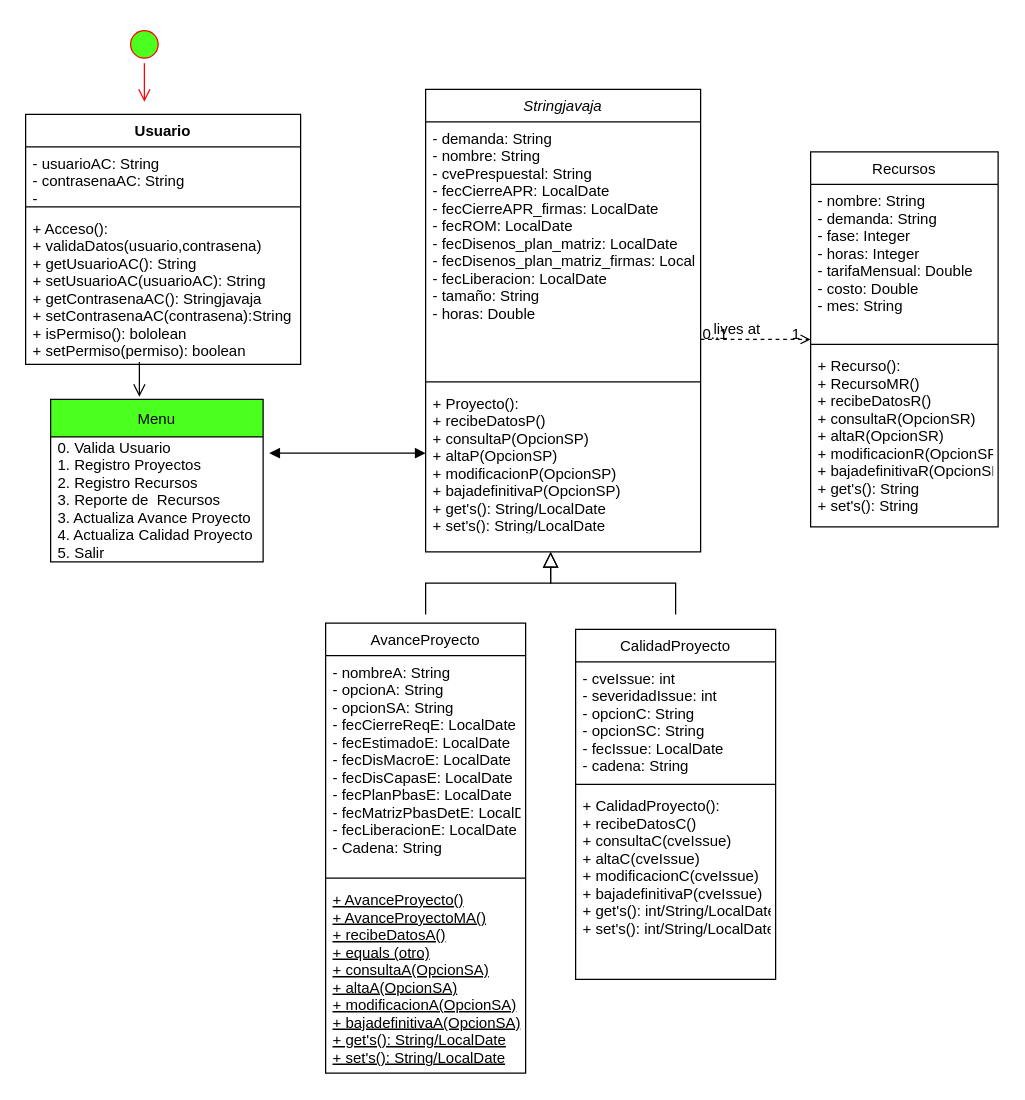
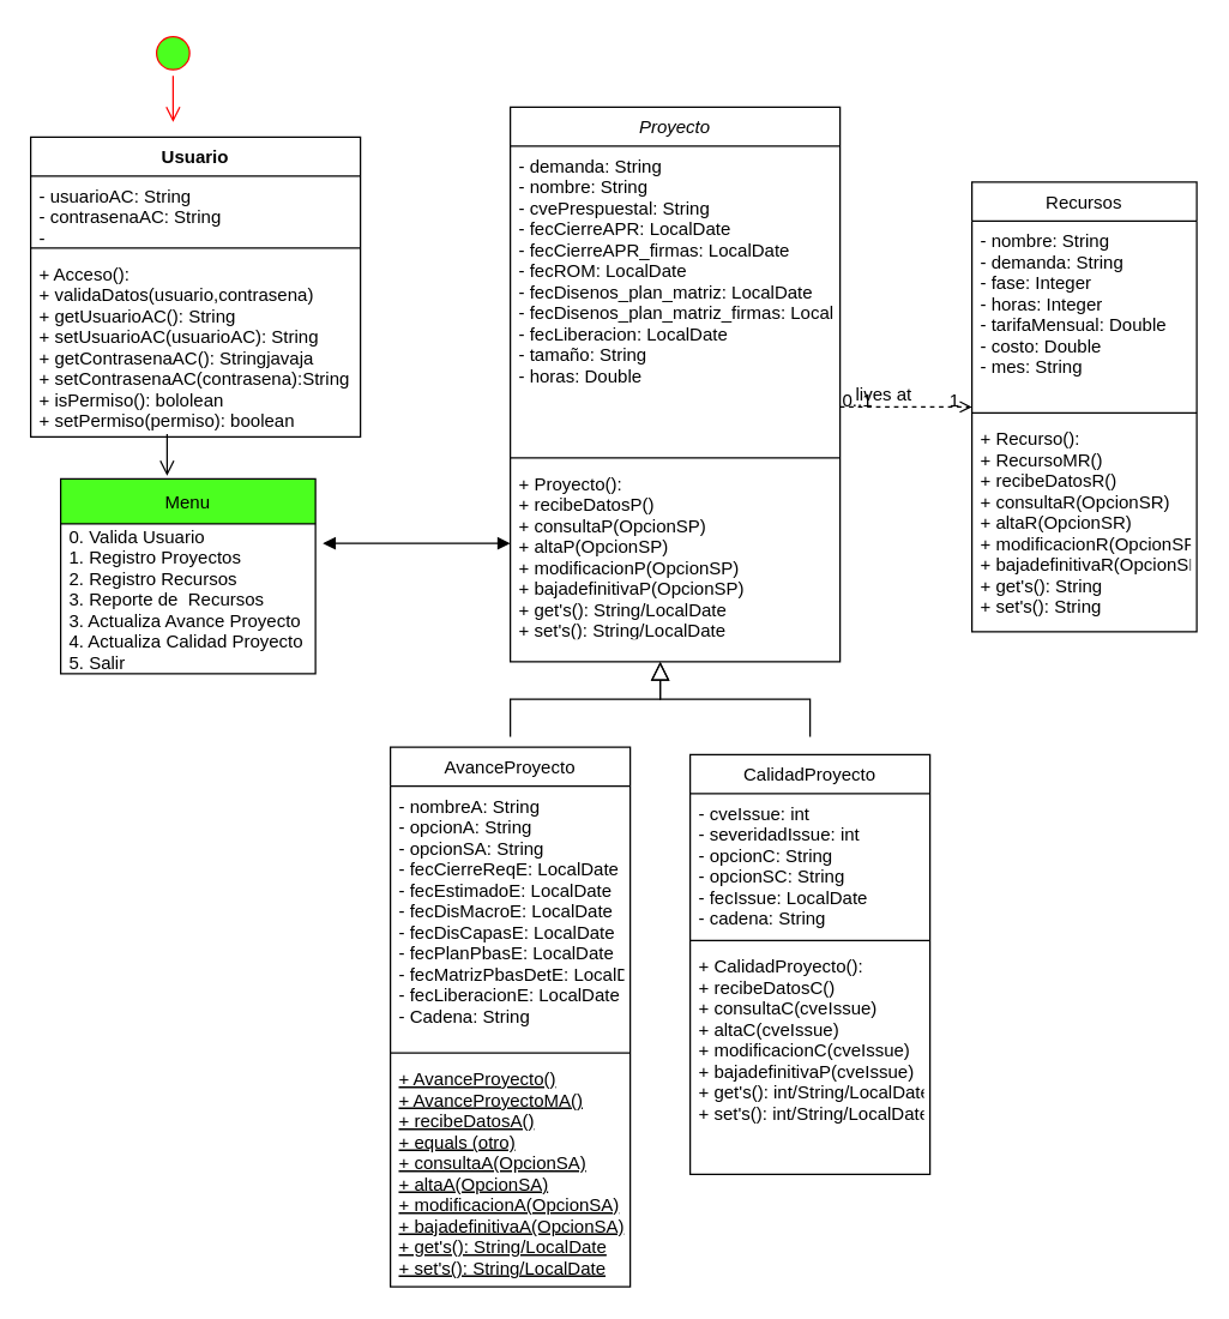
- <mxCell id="2" value="Stringjavaja" style="swimlane;fontStyle=2;align=center;verticalAlign=top;childLayout=stackLayout;horizontal=1;startSize=26;horizontalStack=0;resizeParent=1;resizeLast=0;collapsible=1;marginBottom=0;rounded=0;shadow=0;strokeWidth=1;" parent="1" vertex="1"><mxGeometry x="340" y="71" width="220" height="370" as="geometry"><mxRectangle x="220" y="120" width="160" height="26" as="alternateBounds" /></mxGeometry></mxCell>
+ <mxCell id="2" value="Proyecto" style="swimlane;fontStyle=2;align=center;verticalAlign=top;childLayout=stackLayout;horizontal=1;startSize=26;horizontalStack=0;resizeParent=1;resizeLast=0;collapsible=1;marginBottom=0;rounded=0;shadow=0;strokeWidth=1;" parent="1" vertex="1"><mxGeometry x="340" y="71" width="220" height="370" as="geometry"><mxRectangle x="220" y="120" width="160" height="26" as="alternateBounds" /></mxGeometry></mxCell>
